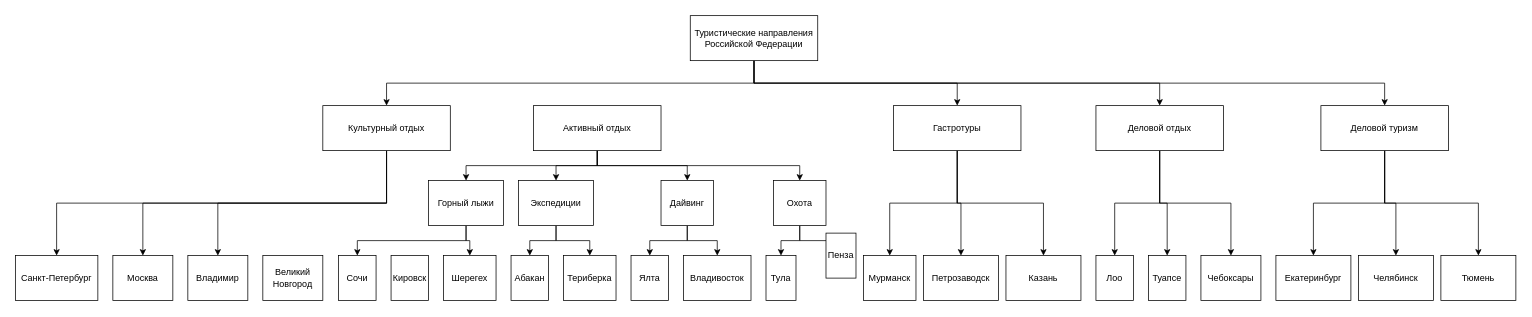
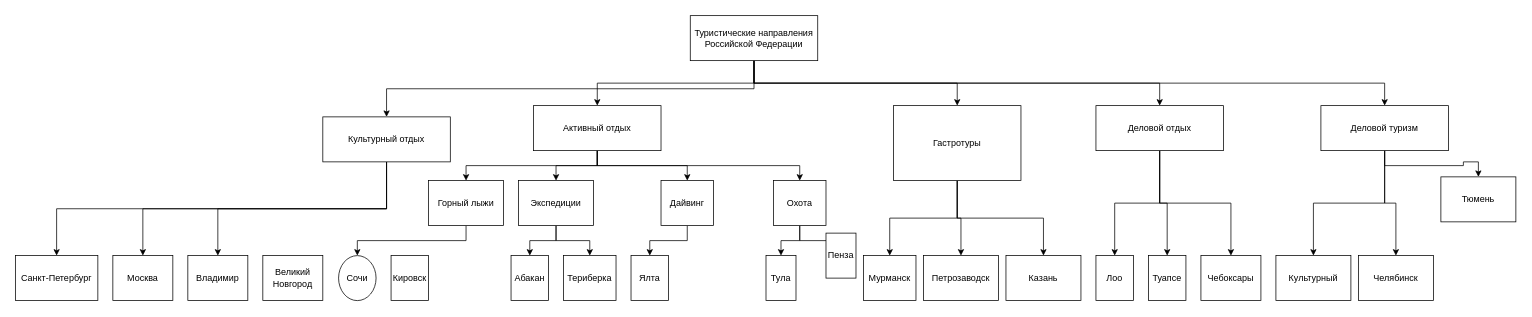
+ <mxCell id="3" style="edgeStyle=orthogonalEdgeStyle;rounded=0;orthogonalLoop=1;jettySize=auto;html=1;exitX=0.5;exitY=1;exitDx=0;exitDy=0;entryX=0.5;entryY=0;entryDx=0;entryDy=0;" edge="1" parent="1" source="7" target="15"><mxGeometry relative="1" as="geometry" /></mxCell>
- <mxCell id="27" value="Культурный отдых" style="rounded=0;whiteSpace=wrap;html=1;" vertex="1" parent="1"><mxGeometry x="430" y="140" width="170" height="60" as="geometry" /></mxCell>
+ <mxCell id="27" value="Культурный отдых" style="rounded=0;whiteSpace=wrap;html=1;" vertex="1" parent="1"><mxGeometry x="430" y="155" width="170" height="60" as="geometry" /></mxCell>
- <mxCell id="19" value="Гастротуры" style="rounded=0;whiteSpace=wrap;html=1;" vertex="1" parent="1"><mxGeometry x="1191" y="140" width="170" height="60" as="geometry" /></mxCell>
+ <mxCell id="19" value="Гастротуры" style="rounded=0;whiteSpace=wrap;html=1;" vertex="1" parent="1"><mxGeometry x="1191" y="140" width="170" height="100" as="geometry" /></mxCell>
- <mxCell id="40" style="edgeStyle=orthogonalEdgeStyle;rounded=0;orthogonalLoop=1;jettySize=auto;html=1;exitX=0.5;exitY=1;exitDx=0;exitDy=0;entryX=0.5;entryY=0;entryDx=0;entryDy=0;" edge="1" parent="1" source="41" target="51"><mxGeometry relative="1" as="geometry" /></mxCell>
- <mxCell id="9" style="edgeStyle=orthogonalEdgeStyle;rounded=0;orthogonalLoop=1;jettySize=auto;html=1;exitX=0.5;exitY=1;exitDx=0;exitDy=0;" edge="1" parent="1" source="10" target="47"><mxGeometry relative="1" as="geometry" /></mxCell>
- <mxCell id="45" value="Сочи" style="rounded=0;whiteSpace=wrap;html=1;" vertex="1" parent="1"><mxGeometry x="451" y="340" width="50" height="60" as="geometry" /></mxCell>
+ <mxCell id="45" value="Сочи" style="ellipse;whiteSpace=wrap;html=1;" vertex="1" parent="1"><mxGeometry x="451" y="340" width="50" height="60" as="geometry" /></mxCell>
- <mxCell id="47" value="Шерегех" style="rounded=0;whiteSpace=wrap;html=1;" vertex="1" parent="1"><mxGeometry y="340" width="70" height="60" as="geometry" x="591" /></mxCell>
- <mxCell id="51" value="Владивосток" style="rounded=0;whiteSpace=wrap;html=1;" vertex="1" parent="1"><mxGeometry x="911" y="340" width="90" height="60" as="geometry" /></mxCell>
- <mxCell id="60" value="Екатеринбург" style="rounded=0;whiteSpace=wrap;html=1;" vertex="1" parent="1"><mxGeometry x="1701" y="340" width="100" height="60" as="geometry" /></mxCell>
+ <mxCell id="60" value="Культурный" style="rounded=0;whiteSpace=wrap;html=1;" vertex="1" parent="1"><mxGeometry x="1701" y="340" width="100" height="60" as="geometry" /></mxCell>
- <mxCell id="62" value="Тюмень" style="rounded=0;whiteSpace=wrap;html=1;" vertex="1" parent="1"><mxGeometry x="1921" y="340" width="100" height="60" as="geometry" /></mxCell>
+ <mxCell id="62" value="Тюмень" style="rounded=0;whiteSpace=wrap;html=1;" vertex="1" parent="1"><mxGeometry x="1921" y="235" width="100" height="60" as="geometry" /></mxCell>
